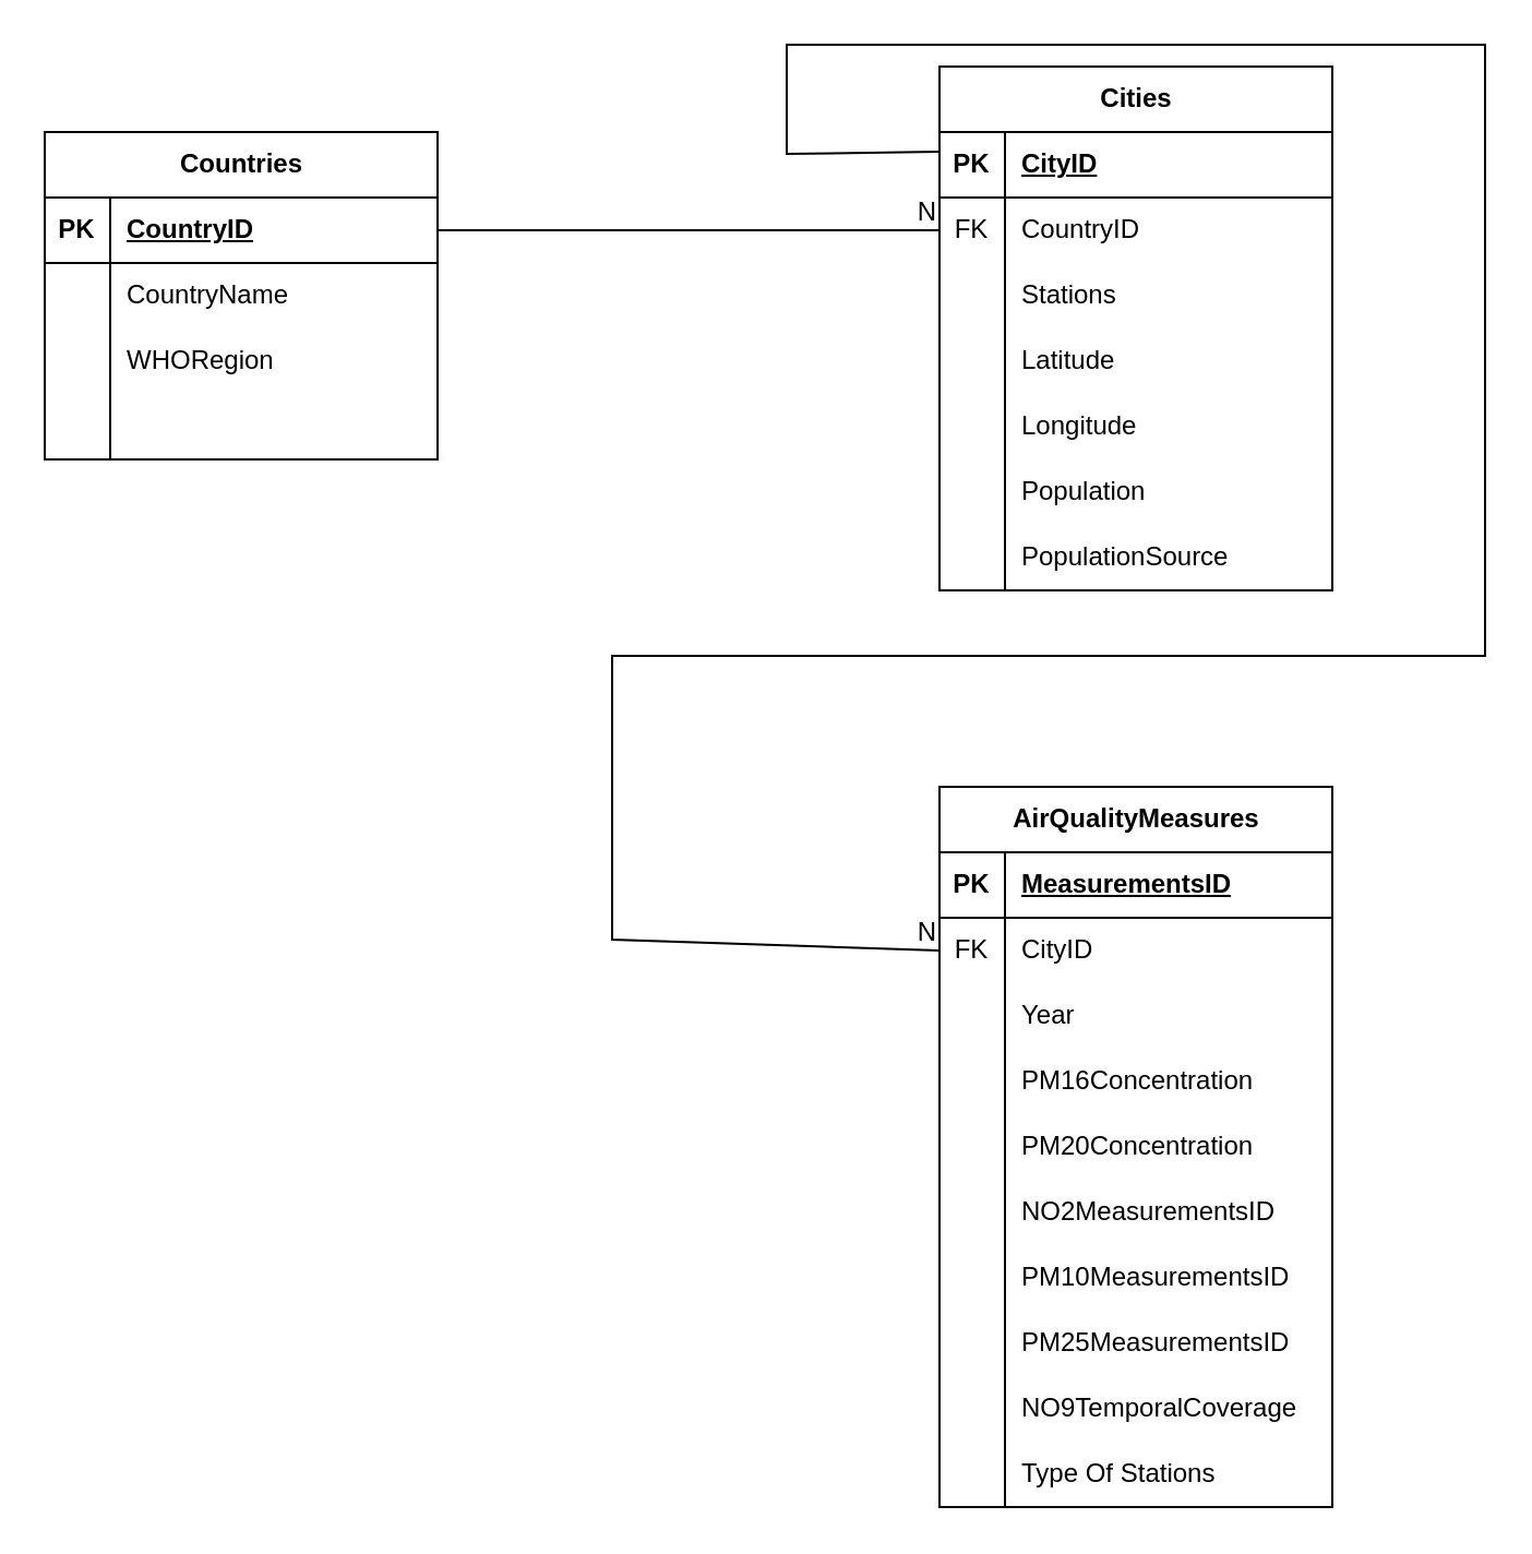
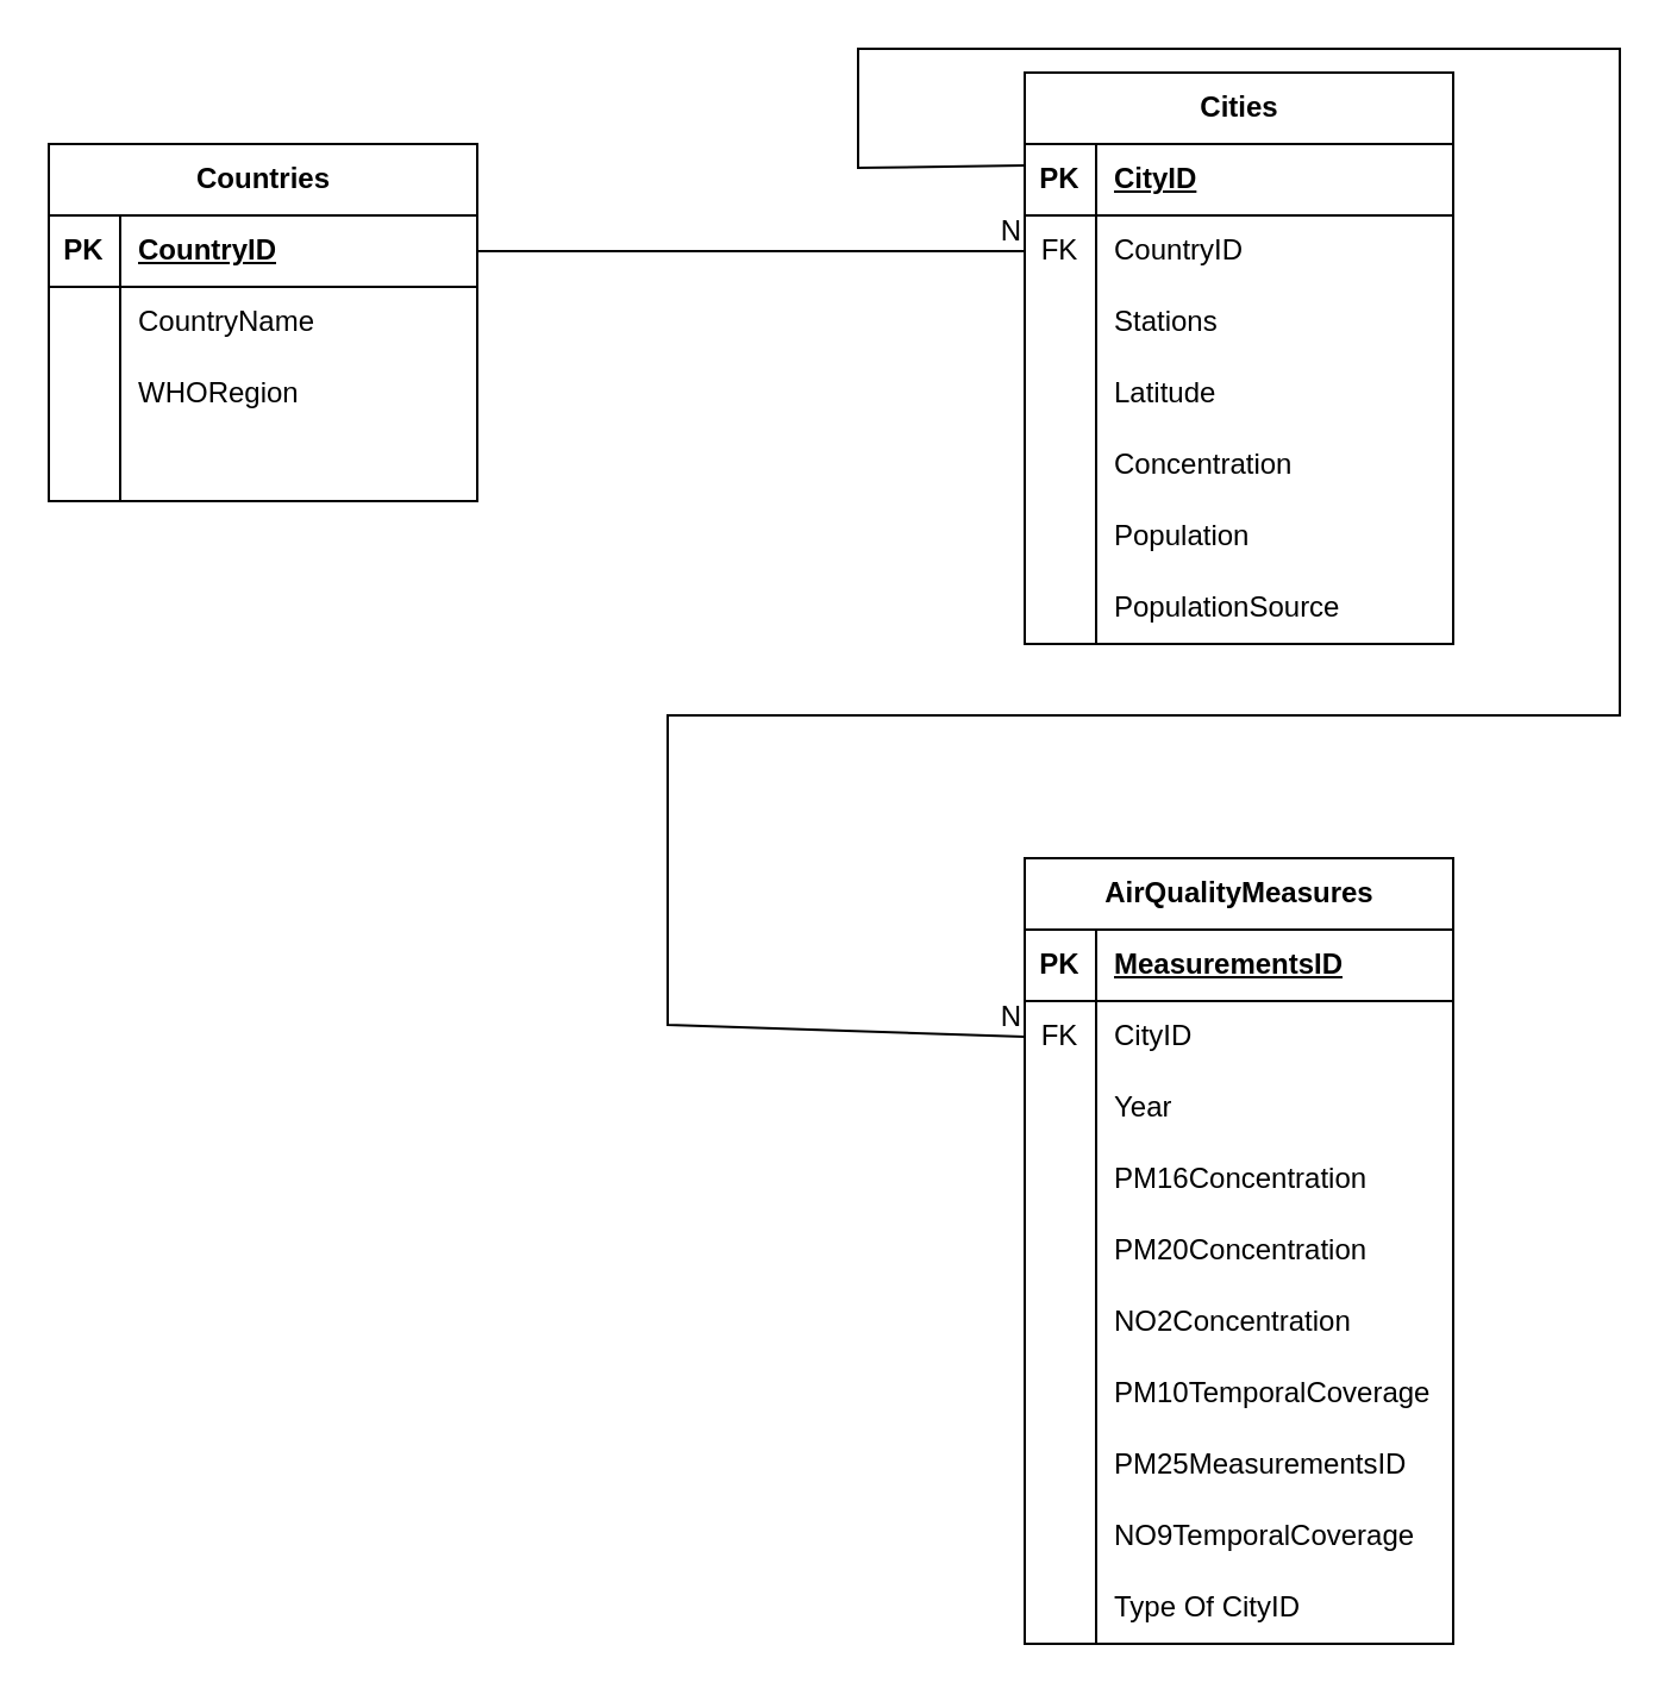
- <mxCell id="30" value="Longitude" style="shape=partialRectangle;connectable=0;fillColor=none;top=0;left=0;bottom=0;right=0;align=left;spacingLeft=6;overflow=hidden;whiteSpace=wrap;html=1;" vertex="1" parent="28"><mxGeometry x="30" width="150" height="30" as="geometry"><mxRectangle width="150" height="30" as="alternateBounds" /></mxGeometry></mxCell>
+ <mxCell id="30" value="Concentration" style="shape=partialRectangle;connectable=0;fillColor=none;top=0;left=0;bottom=0;right=0;align=left;spacingLeft=6;overflow=hidden;whiteSpace=wrap;html=1;" vertex="1" parent="28"><mxGeometry x="30" width="150" height="30" as="geometry"><mxRectangle width="150" height="30" as="alternateBounds" /></mxGeometry></mxCell>
- <mxCell id="55" value="NO2MeasurementsID" style="shape=partialRectangle;connectable=0;fillColor=none;top=0;left=0;bottom=0;right=0;align=left;spacingLeft=6;overflow=hidden;whiteSpace=wrap;html=1;" vertex="1" parent="53"><mxGeometry x="30" width="150" height="30" as="geometry"><mxRectangle width="150" height="30" as="alternateBounds" /></mxGeometry></mxCell>
+ <mxCell id="55" value="NO2Concentration" style="shape=partialRectangle;connectable=0;fillColor=none;top=0;left=0;bottom=0;right=0;align=left;spacingLeft=6;overflow=hidden;whiteSpace=wrap;html=1;" vertex="1" parent="53"><mxGeometry x="30" width="150" height="30" as="geometry"><mxRectangle width="150" height="30" as="alternateBounds" /></mxGeometry></mxCell>
- <mxCell id="58" value="PM10MeasurementsID" style="shape=partialRectangle;connectable=0;fillColor=none;top=0;left=0;bottom=0;right=0;align=left;spacingLeft=6;overflow=hidden;whiteSpace=wrap;html=1;" vertex="1" parent="56"><mxGeometry x="30" width="150" height="30" as="geometry"><mxRectangle width="150" height="30" as="alternateBounds" /></mxGeometry></mxCell>
+ <mxCell id="58" value="PM10TemporalCoverage" style="shape=partialRectangle;connectable=0;fillColor=none;top=0;left=0;bottom=0;right=0;align=left;spacingLeft=6;overflow=hidden;whiteSpace=wrap;html=1;" vertex="1" parent="56"><mxGeometry x="30" width="150" height="30" as="geometry"><mxRectangle width="150" height="30" as="alternateBounds" /></mxGeometry></mxCell>
- <mxCell id="67" value="Type Of Stations" style="shape=partialRectangle;connectable=0;fillColor=none;top=0;left=0;bottom=0;right=0;align=left;spacingLeft=6;overflow=hidden;whiteSpace=wrap;html=1;" vertex="1" parent="65"><mxGeometry x="30" width="150" height="30" as="geometry"><mxRectangle width="150" height="30" as="alternateBounds" /></mxGeometry></mxCell>
+ <mxCell id="67" value="Type Of CityID" style="shape=partialRectangle;connectable=0;fillColor=none;top=0;left=0;bottom=0;right=0;align=left;spacingLeft=6;overflow=hidden;whiteSpace=wrap;html=1;" vertex="1" parent="65"><mxGeometry x="30" width="150" height="30" as="geometry"><mxRectangle width="150" height="30" as="alternateBounds" /></mxGeometry></mxCell>
